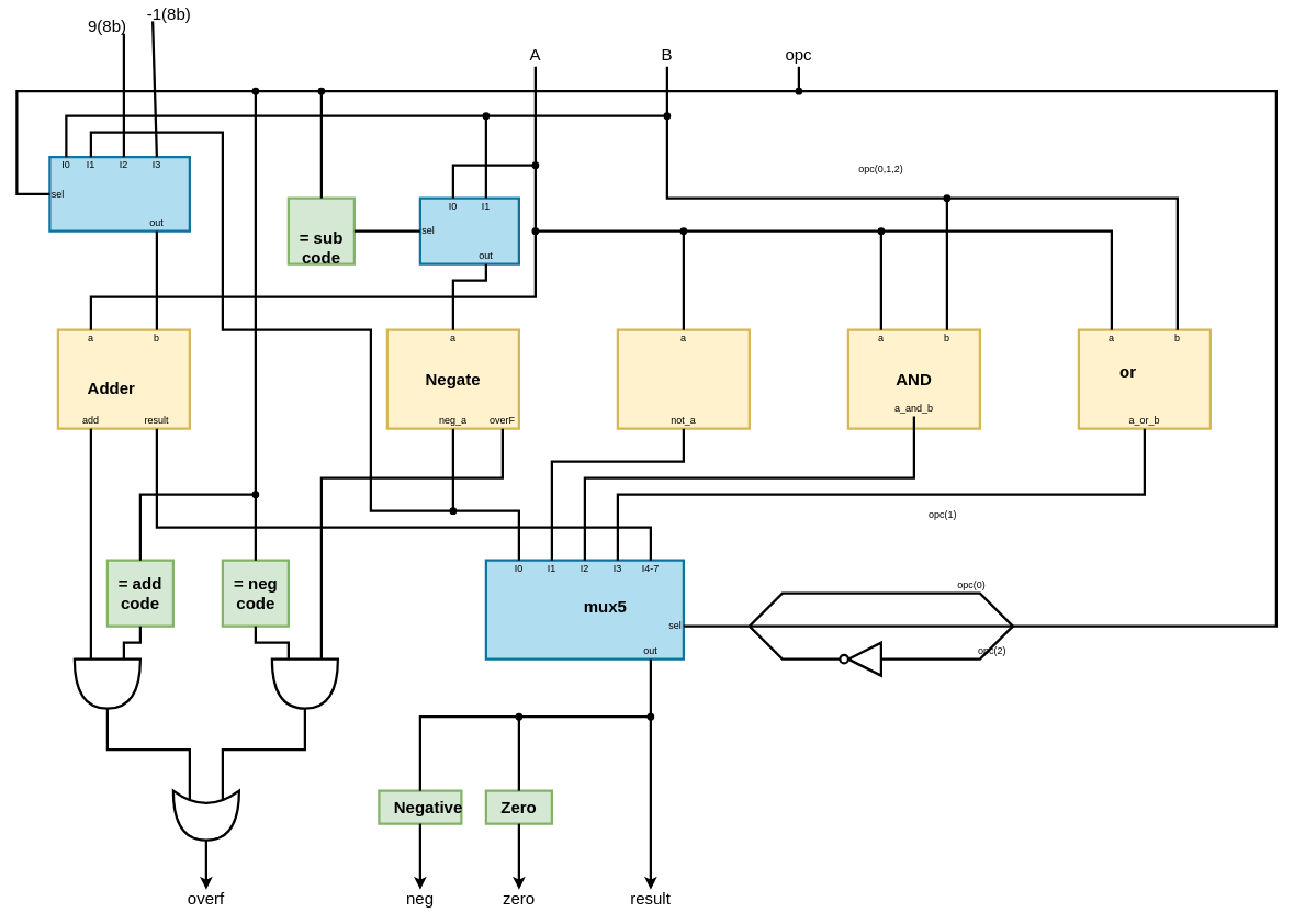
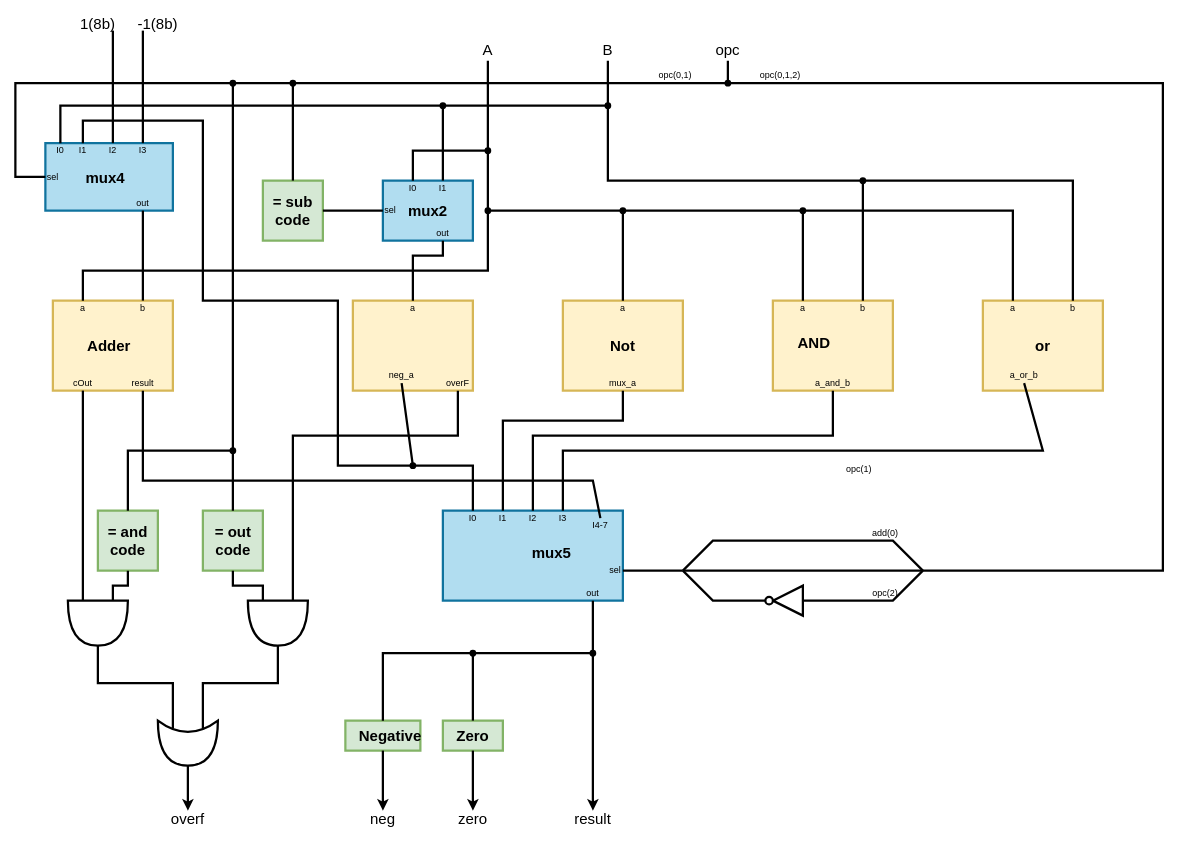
- <mxCell id="65" value="-1(8b)" style="text;html=1;strokeColor=none;fillColor=none;align=center;verticalAlign=middle;whiteSpace=wrap;rounded=0;strokeWidth=3;fontSize=20;" parent="1" vertex="1"><mxGeometry x="185" y="5" width="40" height="20" as="geometry" /></mxCell>
+ <mxCell id="65" value="-1(8b)" style="text;html=1;strokeColor=none;fillColor=none;align=center;verticalAlign=middle;whiteSpace=wrap;rounded=0;strokeWidth=3;fontSize=20;" parent="1" vertex="1"><mxGeometry x="190" y="20" width="40" height="20" as="geometry" /></mxCell>
- <mxCell id="66" value="9(8b)" style="text;html=1;strokeColor=none;fillColor=none;align=center;verticalAlign=middle;whiteSpace=wrap;rounded=0;strokeWidth=3;fontSize=20;" parent="1" vertex="1"><mxGeometry x="110" y="20" width="40" height="20" as="geometry" /></mxCell>
+ <mxCell id="66" value="1(8b)" style="text;html=1;strokeColor=none;fillColor=none;align=center;verticalAlign=middle;whiteSpace=wrap;rounded=0;strokeWidth=3;fontSize=20;" parent="1" vertex="1"><mxGeometry x="110" y="20" width="40" height="20" as="geometry" /></mxCell>
+ <mxCell id="70" value="opc(0,1)" style="text;html=1;strokeColor=none;fillColor=none;align=center;verticalAlign=middle;whiteSpace=wrap;rounded=0;strokeWidth=3;" parent="1" vertex="1"><mxGeometry x="850" y="90" width="100" height="20" as="geometry" /></mxCell>
- <mxCell id="85" value="opc(0,1,2)" style="text;html=1;strokeColor=none;fillColor=none;align=center;verticalAlign=middle;whiteSpace=wrap;rounded=0;strokeWidth=3;" parent="1" vertex="1"><mxGeometry x="1050" y="195" width="40" height="20" as="geometry" /></mxCell>
+ <mxCell id="85" value="opc(0,1,2)" style="text;html=1;strokeColor=none;fillColor=none;align=center;verticalAlign=middle;whiteSpace=wrap;rounded=0;strokeWidth=3;" parent="1" vertex="1"><mxGeometry x="1020" y="90" width="40" height="20" as="geometry" /></mxCell>
+ <mxCell id="11" value="&lt;font style=&quot;font-size: 20px&quot;&gt;&lt;b&gt;mux4&lt;/b&gt;&lt;/font&gt;" style="text;html=1;strokeColor=none;fillColor=none;align=center;verticalAlign=middle;whiteSpace=wrap;rounded=0;strokeWidth=3;" parent="1" vertex="1"><mxGeometry x="120" y="225" width="40" height="20" as="geometry" /></mxCell>
+ <mxCell id="17" value="&lt;font style=&quot;font-size: 20px&quot;&gt;&lt;b&gt;mux2&lt;/b&gt;&lt;/font&gt;" style="text;html=1;strokeColor=none;fillColor=none;align=center;verticalAlign=middle;whiteSpace=wrap;rounded=0;strokeWidth=3;" parent="1" vertex="1"><mxGeometry x="550" y="270" width="40" height="20" as="geometry" /></mxCell>
- <mxCell id="10" value="&lt;font style=&quot;font-size: 20px&quot;&gt;&lt;b&gt;= sub code&lt;/b&gt;&lt;/font&gt;" style="text;html=1;strokeColor=none;fillColor=none;align=center;verticalAlign=middle;whiteSpace=wrap;rounded=0;strokeWidth=3;" parent="1" vertex="1"><mxGeometry x="360" y="285" width="60" height="30" as="geometry" /></mxCell>
+ <mxCell id="10" value="&lt;font style=&quot;font-size: 20px&quot;&gt;&lt;b&gt;= sub code&lt;/b&gt;&lt;/font&gt;" style="text;html=1;strokeColor=none;fillColor=none;align=center;verticalAlign=middle;whiteSpace=wrap;rounded=0;strokeWidth=3;" parent="1" vertex="1"><mxGeometry x="360" y="265" width="60" height="30" as="geometry" /></mxCell>
- <mxCell id="38" value="&lt;b style=&quot;font-size: 20px;&quot;&gt;or&lt;/b&gt;" style="text;html=1;strokeColor=none;fillColor=none;align=center;verticalAlign=middle;whiteSpace=wrap;rounded=0;strokeWidth=3;fontSize=20;" parent="1" vertex="1"><mxGeometry x="1350" y="440" width="40" height="20" as="geometry" /></mxCell>
+ <mxCell id="38" value="&lt;b style=&quot;font-size: 20px;&quot;&gt;or&lt;/b&gt;" style="text;html=1;strokeColor=none;fillColor=none;align=center;verticalAlign=middle;whiteSpace=wrap;rounded=0;strokeWidth=3;fontSize=20;" parent="1" vertex="1"><mxGeometry x="1370" y="450" width="40" height="20" as="geometry" /></mxCell>
- <mxCell id="25" value="&lt;font style=&quot;font-size: 20px&quot;&gt;&lt;b&gt;Negate&lt;/b&gt;&lt;/font&gt;" style="text;html=1;strokeColor=none;fillColor=none;align=center;verticalAlign=middle;whiteSpace=wrap;rounded=0;strokeWidth=3;" parent="1" vertex="1"><mxGeometry x="530" y="450" width="40" height="20" as="geometry" /></mxCell>
+ <mxCell id="29" value="&lt;font size=&quot;1&quot;&gt;&lt;b style=&quot;font-size: 20px&quot;&gt;Not&lt;/b&gt;&lt;/font&gt;" style="text;html=1;strokeColor=none;fillColor=none;align=center;verticalAlign=middle;whiteSpace=wrap;rounded=0;strokeWidth=3;" parent="1" vertex="1"><mxGeometry x="810" y="450" width="40" height="20" as="geometry" /></mxCell>
- <mxCell id="33" value="&lt;b style=&quot;font-size: 20px;&quot;&gt;AND&lt;/b&gt;" style="text;html=1;strokeColor=none;fillColor=none;align=center;verticalAlign=middle;whiteSpace=wrap;rounded=0;strokeWidth=3;fontSize=20;" parent="1" vertex="1"><mxGeometry x="1090" y="450" width="40" height="20" as="geometry" /></mxCell>
+ <mxCell id="33" value="&lt;b style=&quot;font-size: 20px;&quot;&gt;AND&lt;/b&gt;" style="text;html=1;strokeColor=none;fillColor=none;align=center;verticalAlign=middle;whiteSpace=wrap;rounded=0;strokeWidth=3;fontSize=20;" parent="1" vertex="1"><mxGeometry x="1065" y="445" width="40" height="20" as="geometry" /></mxCell>
- <mxCell id="19" value="&lt;font size=&quot;1&quot;&gt;&lt;b style=&quot;font-size: 20px&quot;&gt;Adder&lt;/b&gt;&lt;/font&gt;" style="text;html=1;strokeColor=none;fillColor=none;align=center;verticalAlign=middle;whiteSpace=wrap;rounded=0;strokeWidth=3;" parent="1" vertex="1"><mxGeometry x="115" y="460" width="40" height="20" as="geometry" /></mxCell>
+ <mxCell id="19" value="&lt;font size=&quot;1&quot;&gt;&lt;b style=&quot;font-size: 20px&quot;&gt;Adder&lt;/b&gt;&lt;/font&gt;" style="text;html=1;strokeColor=none;fillColor=none;align=center;verticalAlign=middle;whiteSpace=wrap;rounded=0;strokeWidth=3;" parent="1" vertex="1"><mxGeometry x="125" y="450" width="40" height="20" as="geometry" /></mxCell>
- <mxCell id="36" value="a_and_b" style="text;html=1;strokeColor=none;fillColor=none;align=center;verticalAlign=middle;whiteSpace=wrap;rounded=0;strokeWidth=3;" parent="1" vertex="1"><mxGeometry x="1090" y="485" width="40" height="20" as="geometry" /></mxCell>
+ <mxCell id="36" value="a_and_b" style="text;html=1;strokeColor=none;fillColor=none;align=center;verticalAlign=middle;whiteSpace=wrap;rounded=0;strokeWidth=3;" parent="1" vertex="1"><mxGeometry x="1090" y="500" width="40" height="20" as="geometry" /></mxCell>
- <mxCell id="22" value="add" style="text;html=1;strokeColor=none;fillColor=none;align=center;verticalAlign=middle;whiteSpace=wrap;rounded=0;strokeWidth=3;" parent="1" vertex="1"><mxGeometry x="90" y="500" width="40" height="20" as="geometry" /></mxCell>
+ <mxCell id="22" value="cOut" style="text;html=1;strokeColor=none;fillColor=none;align=center;verticalAlign=middle;whiteSpace=wrap;rounded=0;strokeWidth=3;" parent="1" vertex="1"><mxGeometry x="90" y="500" width="40" height="20" as="geometry" /></mxCell>
- <mxCell id="27" value="neg_a" style="text;html=1;strokeColor=none;fillColor=none;align=center;verticalAlign=middle;whiteSpace=wrap;rounded=0;strokeWidth=3;" parent="1" vertex="1"><mxGeometry x="530" y="500" width="40" height="20" as="geometry" /></mxCell>
+ <mxCell id="27" value="neg_a" style="text;html=1;strokeColor=none;fillColor=none;align=center;verticalAlign=middle;whiteSpace=wrap;rounded=0;strokeWidth=3;" parent="1" vertex="1"><mxGeometry x="515" y="490" width="40" height="20" as="geometry" /></mxCell>
- <mxCell id="31" value="not_a" style="text;html=1;strokeColor=none;fillColor=none;align=center;verticalAlign=middle;whiteSpace=wrap;rounded=0;strokeWidth=3;" parent="1" vertex="1"><mxGeometry x="810" y="500" width="40" height="20" as="geometry" /></mxCell>
+ <mxCell id="31" value="mux_a" style="text;html=1;strokeColor=none;fillColor=none;align=center;verticalAlign=middle;whiteSpace=wrap;rounded=0;strokeWidth=3;" parent="1" vertex="1"><mxGeometry x="810" y="500" width="40" height="20" as="geometry" /></mxCell>
- <mxCell id="41" value="a_or_b" style="text;html=1;strokeColor=none;fillColor=none;align=center;verticalAlign=middle;whiteSpace=wrap;rounded=0;strokeWidth=3;" parent="1" vertex="1"><mxGeometry x="1370" y="500" width="40" height="20" as="geometry" /></mxCell>
+ <mxCell id="41" value="a_or_b" style="text;html=1;strokeColor=none;fillColor=none;align=center;verticalAlign=middle;whiteSpace=wrap;rounded=0;strokeWidth=3;" parent="1" vertex="1"><mxGeometry x="1345" y="490" width="40" height="20" as="geometry" /></mxCell>
- <mxCell id="47" value="I4-7" style="text;html=1;strokeColor=none;fillColor=none;align=center;verticalAlign=middle;whiteSpace=wrap;rounded=0;strokeWidth=3;" parent="1" vertex="1"><mxGeometry x="770" y="680" width="40" height="20" as="geometry" /></mxCell>
+ <mxCell id="47" value="I4-7" style="text;html=1;strokeColor=none;fillColor=none;align=center;verticalAlign=middle;whiteSpace=wrap;rounded=0;strokeWidth=3;" parent="1" vertex="1"><mxGeometry x="780" y="690" width="40" height="20" as="geometry" /></mxCell>
- <mxCell id="82" value="opc(0)" style="text;html=1;strokeColor=none;fillColor=none;align=center;verticalAlign=middle;whiteSpace=wrap;rounded=0;strokeWidth=3;" parent="1" vertex="1"><mxGeometry x="1160" y="700" width="40" height="20" as="geometry" /></mxCell>
+ <mxCell id="82" value="add(0)" style="text;html=1;strokeColor=none;fillColor=none;align=center;verticalAlign=middle;whiteSpace=wrap;rounded=0;strokeWidth=3;" parent="1" vertex="1"><mxGeometry x="1160" y="700" width="40" height="20" as="geometry" /></mxCell>
- <mxCell id="54" value="&lt;font style=&quot;font-size: 20px&quot;&gt;&lt;b&gt;= add code&lt;/b&gt;&lt;/font&gt;" style="text;html=1;strokeColor=none;fillColor=none;align=center;verticalAlign=middle;whiteSpace=wrap;rounded=0;strokeWidth=3;" parent="1" vertex="1"><mxGeometry x="140" y="700" width="60" height="40" as="geometry" /></mxCell>
+ <mxCell id="54" value="&lt;font style=&quot;font-size: 20px&quot;&gt;&lt;b&gt;= and code&lt;/b&gt;&lt;/font&gt;" style="text;html=1;strokeColor=none;fillColor=none;align=center;verticalAlign=middle;whiteSpace=wrap;rounded=0;strokeWidth=3;" parent="1" vertex="1"><mxGeometry x="140" y="700" width="60" height="40" as="geometry" /></mxCell>
- <mxCell id="52" value="&lt;font style=&quot;font-size: 20px&quot;&gt;&lt;b&gt;= neg code&lt;/b&gt;&lt;/font&gt;" style="text;html=1;strokeColor=none;fillColor=none;align=center;verticalAlign=middle;whiteSpace=wrap;rounded=0;strokeWidth=3;" parent="1" vertex="1"><mxGeometry x="282.5" y="690" width="55" height="60" as="geometry" /></mxCell>
+ <mxCell id="52" value="&lt;font style=&quot;font-size: 20px&quot;&gt;&lt;b&gt;= out code&lt;/b&gt;&lt;/font&gt;" style="text;html=1;strokeColor=none;fillColor=none;align=center;verticalAlign=middle;whiteSpace=wrap;rounded=0;strokeWidth=3;" parent="1" vertex="1"><mxGeometry x="282.5" y="690" width="55" height="60" as="geometry" /></mxCell>
- <mxCell id="84" value="opc(2)" style="text;html=1;strokeColor=none;fillColor=none;align=center;verticalAlign=middle;whiteSpace=wrap;rounded=0;strokeWidth=3;" parent="1" vertex="1"><mxGeometry x="1185" y="780" width="40" height="20" as="geometry" /></mxCell>
+ <mxCell id="84" value="opc(2)" style="text;html=1;strokeColor=none;fillColor=none;align=center;verticalAlign=middle;whiteSpace=wrap;rounded=0;strokeWidth=3;" parent="1" vertex="1"><mxGeometry x="1160" y="780" width="40" height="20" as="geometry" /></mxCell>
